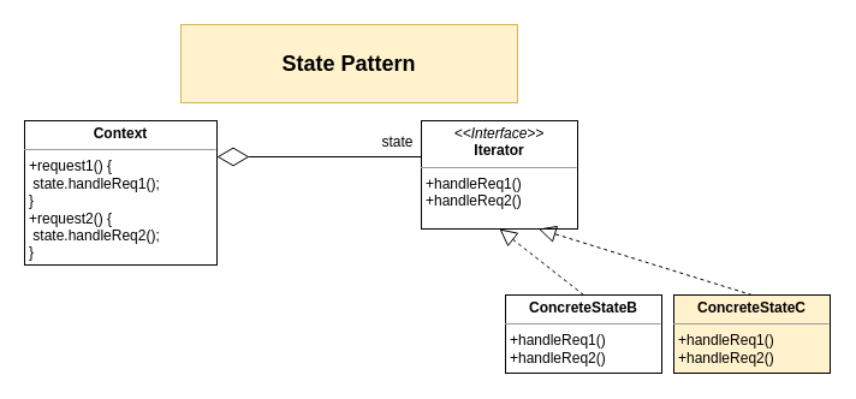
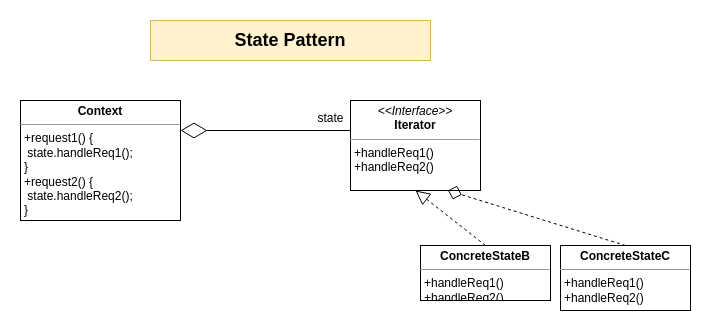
- <mxCell id="2" value="State Pattern" style="text;html=1;strokeColor=#d6b656;fillColor=#fff2cc;align=center;verticalAlign=middle;whiteSpace=wrap;rounded=0;fontSize=18;fontStyle=1" vertex="1" parent="1"><mxGeometry x="150" y="20" width="280" height="65" as="geometry" /></mxCell>
+ <mxCell id="2" value="State Pattern" style="text;html=1;strokeColor=#d6b656;fillColor=#fff2cc;align=center;verticalAlign=middle;whiteSpace=wrap;rounded=0;fontSize=18;fontStyle=1" vertex="1" parent="1"><mxGeometry x="150" y="20" width="280" height="40" as="geometry" /></mxCell>
- <mxCell id="7" value="" style="endArrow=block;dashed=1;endFill=0;endSize=12;html=1;exitX=0.5;exitY=0;exitDx=0;exitDy=0;entryX=0.75;entryY=1;entryDx=0;entryDy=0;" edge="1" parent="1" source="8" target="4"><mxGeometry width="160" relative="1" as="geometry"><mxPoint x="587.5" y="365" as="sourcePoint" /><mxPoint x="672.5" y="190" as="targetPoint" /></mxGeometry></mxCell>
+ <mxCell id="7" value="" style="endArrow=diamond;dashed=1;endFill=0;endSize=12;html=1;exitX=0.5;exitY=0;exitDx=0;exitDy=0;entryX=0.75;entryY=1;entryDx=0;entryDy=0;" edge="1" parent="1" source="8" target="4"><mxGeometry width="160" relative="1" as="geometry"><mxPoint x="587.5" y="365" as="sourcePoint" /><mxPoint x="672.5" y="190" as="targetPoint" /></mxGeometry></mxCell>
- <mxCell id="6" value="&lt;p style=&quot;margin: 0px ; margin-top: 4px ; text-align: center&quot;&gt;&lt;b&gt;ConcreteStateB&lt;/b&gt;&lt;/p&gt;&lt;hr size=&quot;1&quot;&gt;&lt;p style=&quot;margin: 0px ; margin-left: 4px&quot;&gt;&lt;/p&gt;&lt;p style=&quot;margin: 0px 0px 0px 4px&quot;&gt;+handleReq1()&lt;br&gt;&lt;/p&gt;&lt;p style=&quot;margin: 0px 0px 0px 4px&quot;&gt;+handleReq2()&lt;br&gt;&lt;/p&gt;" style="verticalAlign=top;align=left;overflow=fill;fontSize=12;fontFamily=Helvetica;html=1;" vertex="1" parent="1"><mxGeometry x="420" y="245" width="130" height="65" as="geometry" /></mxCell>
+ <mxCell id="6" value="&lt;p style=&quot;margin: 0px ; margin-top: 4px ; text-align: center&quot;&gt;&lt;b&gt;ConcreteStateB&lt;/b&gt;&lt;/p&gt;&lt;hr size=&quot;1&quot;&gt;&lt;p style=&quot;margin: 0px ; margin-left: 4px&quot;&gt;&lt;/p&gt;&lt;p style=&quot;margin: 0px 0px 0px 4px&quot;&gt;+handleReq1()&lt;br&gt;&lt;/p&gt;&lt;p style=&quot;margin: 0px 0px 0px 4px&quot;&gt;+handleReq2()&lt;br&gt;&lt;/p&gt;" style="verticalAlign=top;align=left;overflow=fill;fontSize=12;fontFamily=Helvetica;html=1;" vertex="1" parent="1"><mxGeometry x="420" y="245" width="130" height="55" as="geometry" /></mxCell>
- <mxCell id="8" value="&lt;p style=&quot;margin: 0px ; margin-top: 4px ; text-align: center&quot;&gt;&lt;b&gt;ConcreteStateC&lt;/b&gt;&lt;/p&gt;&lt;hr size=&quot;1&quot;&gt;&lt;p style=&quot;margin: 0px ; margin-left: 4px&quot;&gt;&lt;/p&gt;&lt;p style=&quot;margin: 0px 0px 0px 4px&quot;&gt;+handleReq1()&lt;br&gt;&lt;/p&gt;&lt;p style=&quot;margin: 0px 0px 0px 4px&quot;&gt;+handleReq2()&lt;br&gt;&lt;/p&gt;" style="verticalAlign=top;align=left;overflow=fill;fontSize=12;fontFamily=Helvetica;html=1;fillColor=#fff2cc;" vertex="1" parent="1"><mxGeometry x="560" y="245" width="130" height="65" as="geometry" /></mxCell>
+ <mxCell id="8" value="&lt;p style=&quot;margin: 0px ; margin-top: 4px ; text-align: center&quot;&gt;&lt;b&gt;ConcreteStateC&lt;/b&gt;&lt;/p&gt;&lt;hr size=&quot;1&quot;&gt;&lt;p style=&quot;margin: 0px ; margin-left: 4px&quot;&gt;&lt;/p&gt;&lt;p style=&quot;margin: 0px 0px 0px 4px&quot;&gt;+handleReq1()&lt;br&gt;&lt;/p&gt;&lt;p style=&quot;margin: 0px 0px 0px 4px&quot;&gt;+handleReq2()&lt;br&gt;&lt;/p&gt;" style="verticalAlign=top;align=left;overflow=fill;fontSize=12;fontFamily=Helvetica;html=1;" vertex="1" parent="1"><mxGeometry x="560" y="245" width="130" height="65" as="geometry" /></mxCell>
